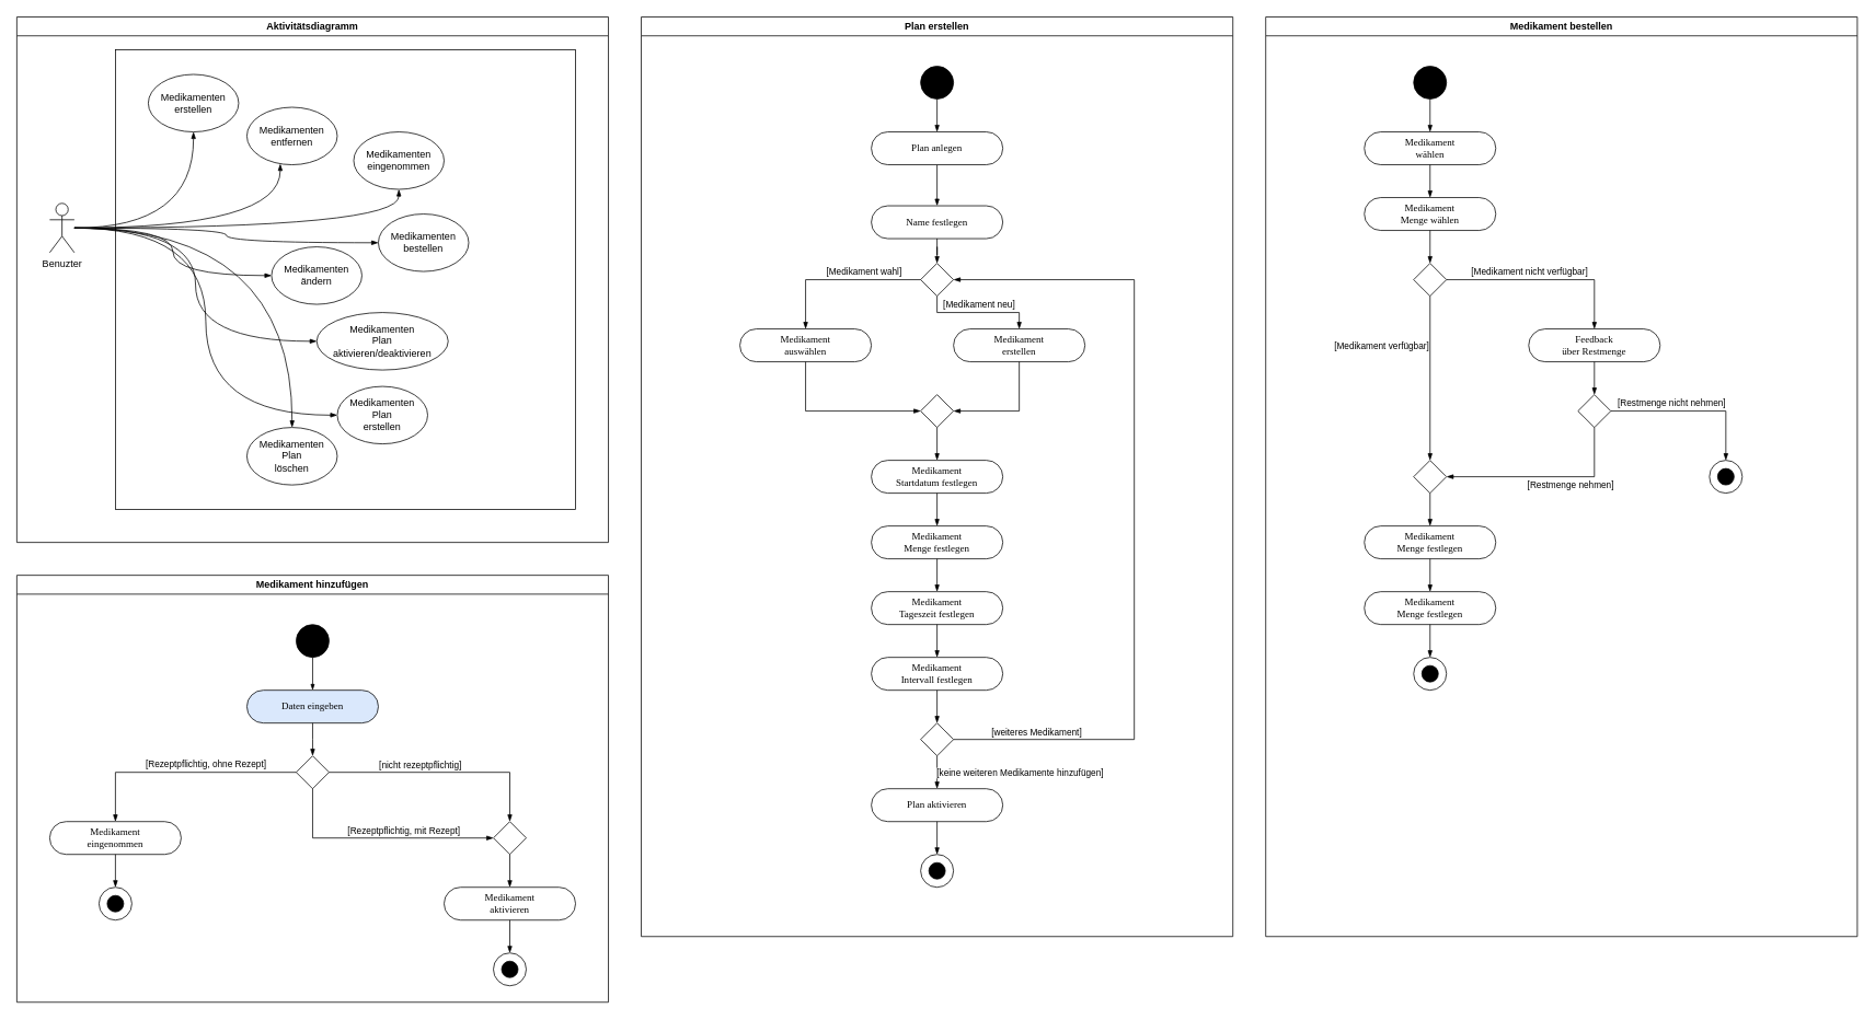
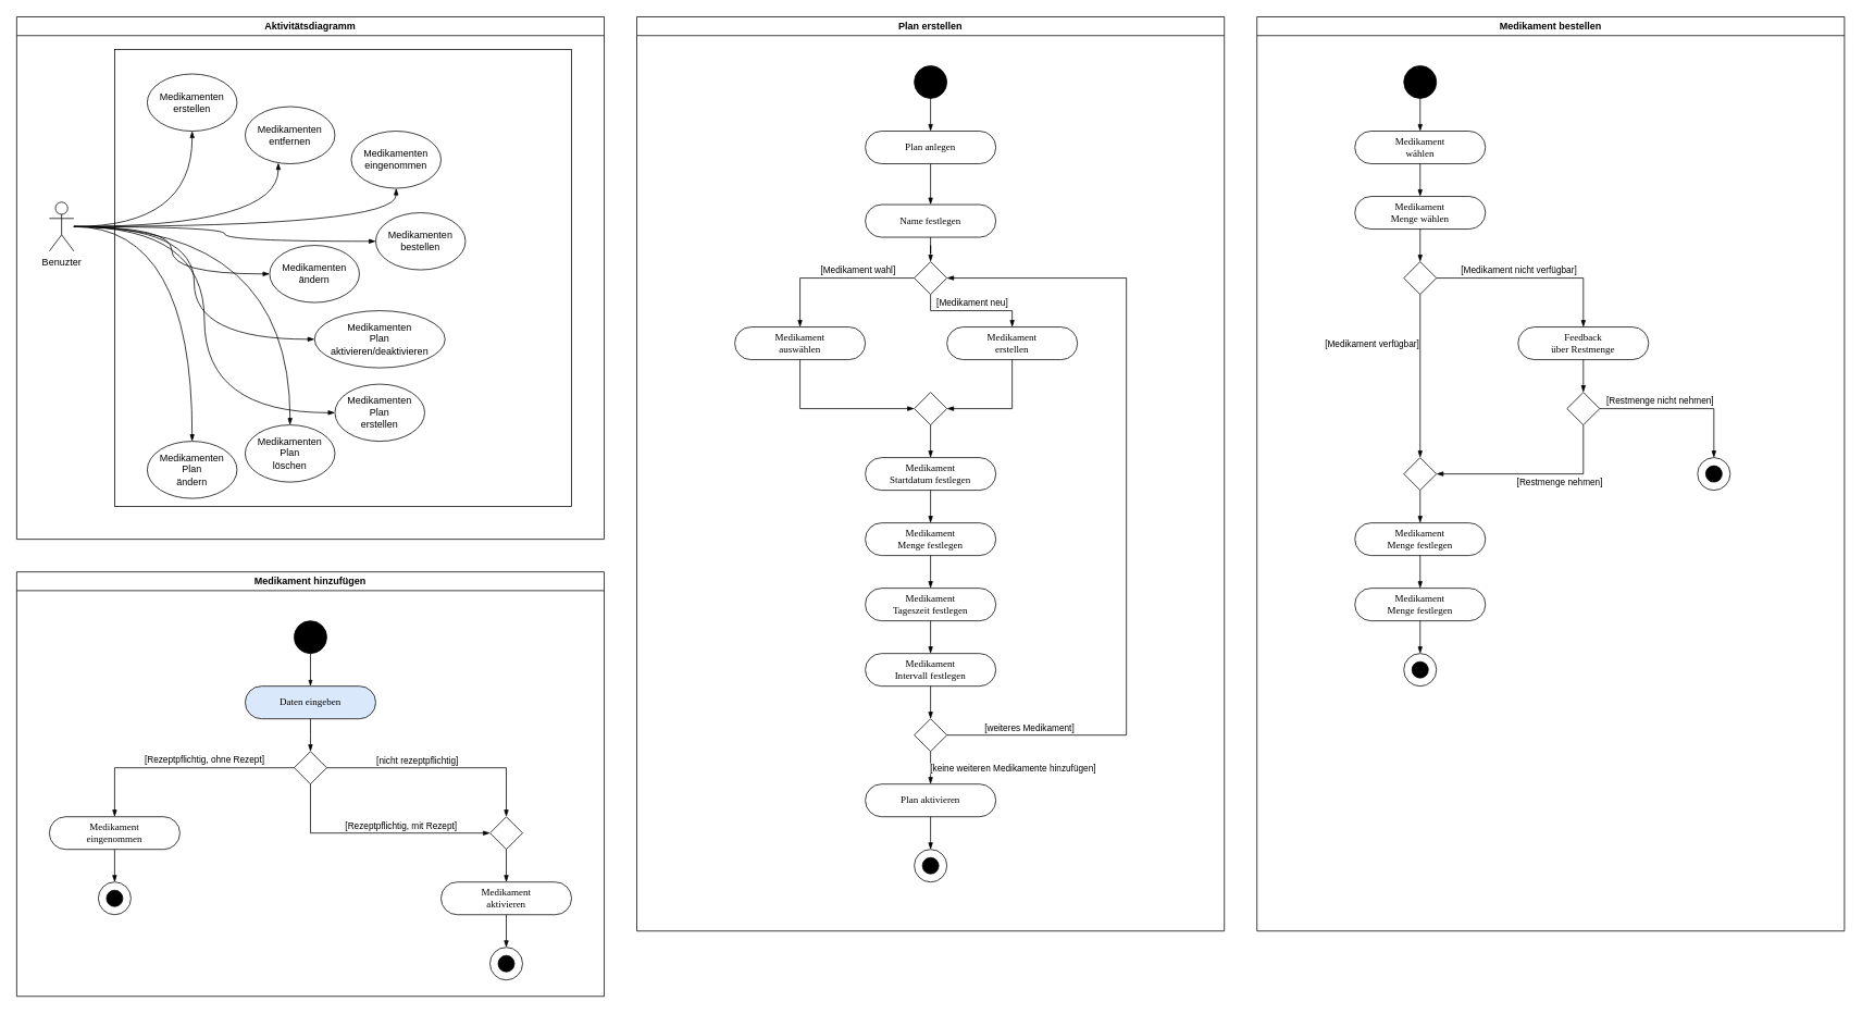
+ <mxCell id="101" style="edgeStyle=orthogonalEdgeStyle;curved=1;rounded=0;orthogonalLoop=1;jettySize=auto;html=1;entryX=0.5;entryY=0;entryDx=0;entryDy=0;startArrow=none;startFill=0;endArrow=blockThin;endFill=1;" parent="92" source="102" target="105" edge="1"><mxGeometry relative="1" as="geometry" /></mxCell>
+ <mxCell id="105" value="&lt;div&gt;Medikamenten&lt;/div&gt;&lt;div&gt;Plan&lt;/div&gt;ändern" style="ellipse;whiteSpace=wrap;html=1;fillColor=none;" parent="92" vertex="1"><mxGeometry x="160" y="520" width="110" height="70" as="geometry" /></mxCell>
